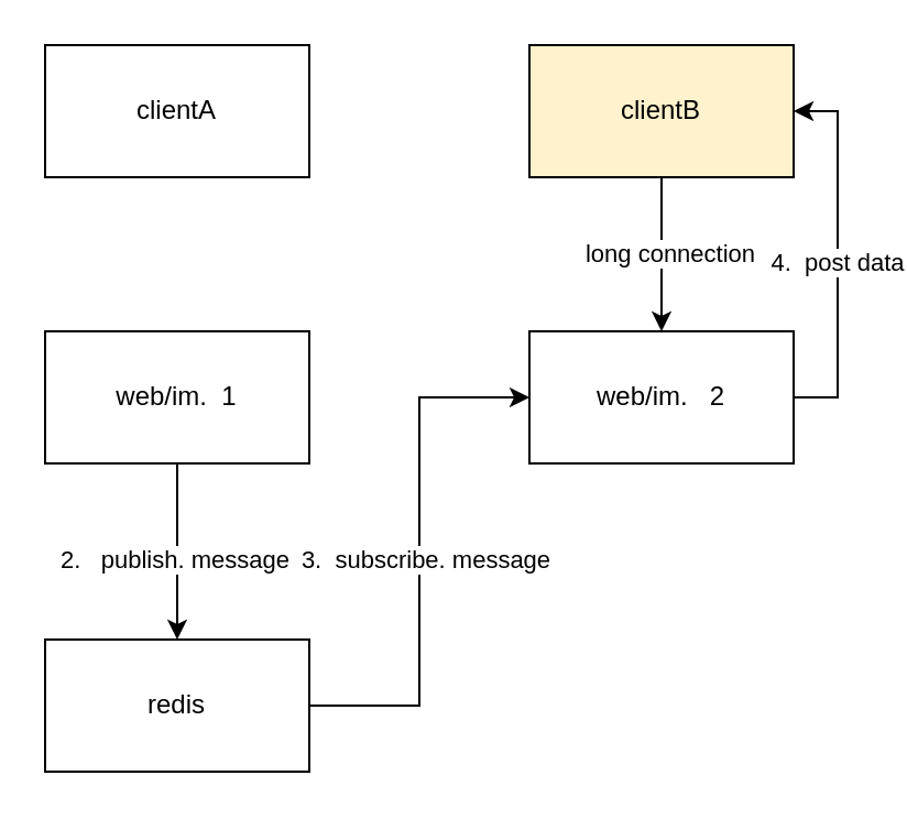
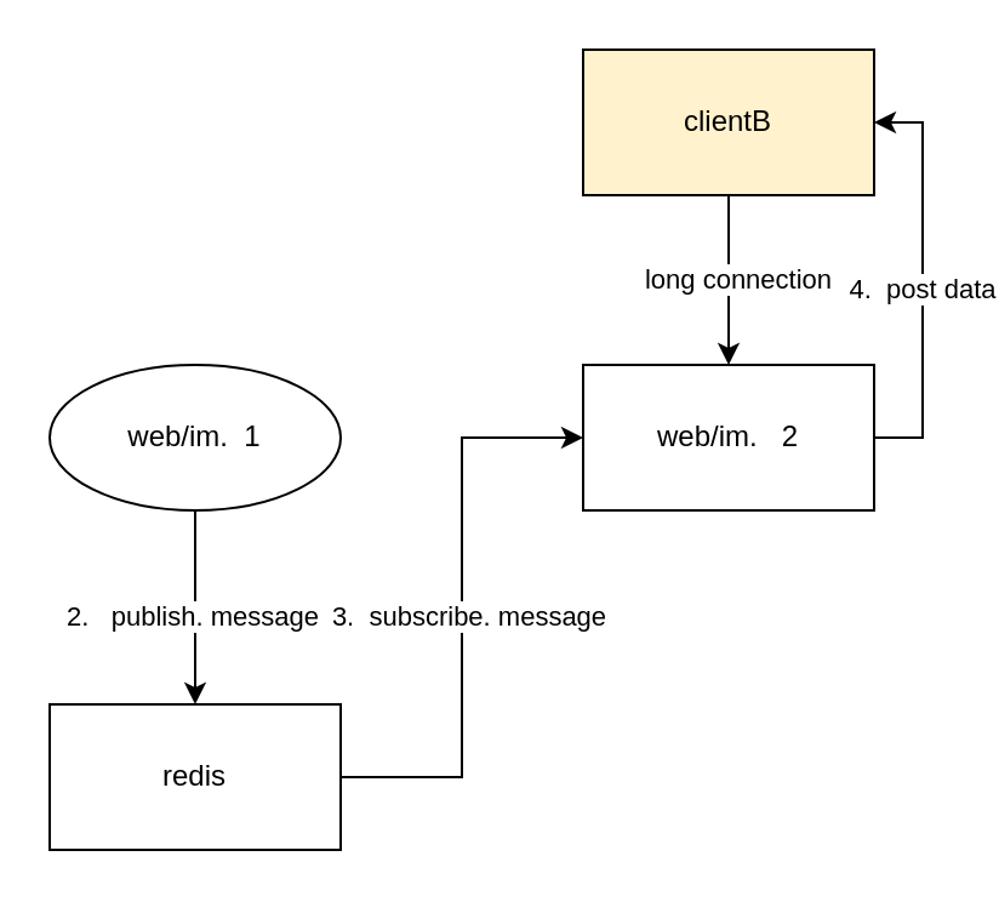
- <mxCell id="2" value="clientA" style="rounded=0;whiteSpace=wrap;html=1;" vertex="1" parent="1"><mxGeometry x="20" y="20" width="120" height="60" as="geometry" /></mxCell>
- <mxCell id="5" value="web/im.&amp;nbsp; 1" style="rounded=0;whiteSpace=wrap;html=1;" vertex="1" parent="1"><mxGeometry x="20" y="150" width="120" height="60" as="geometry" /></mxCell>
+ <mxCell id="5" value="web/im.&amp;nbsp; 1" style="ellipse;whiteSpace=wrap;html=1;" vertex="1" parent="1"><mxGeometry x="20" y="150" width="120" height="60" as="geometry" /></mxCell>
